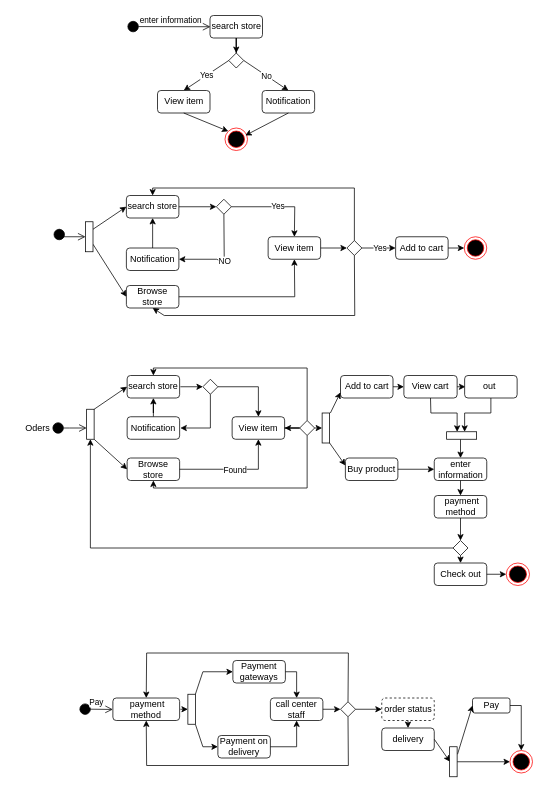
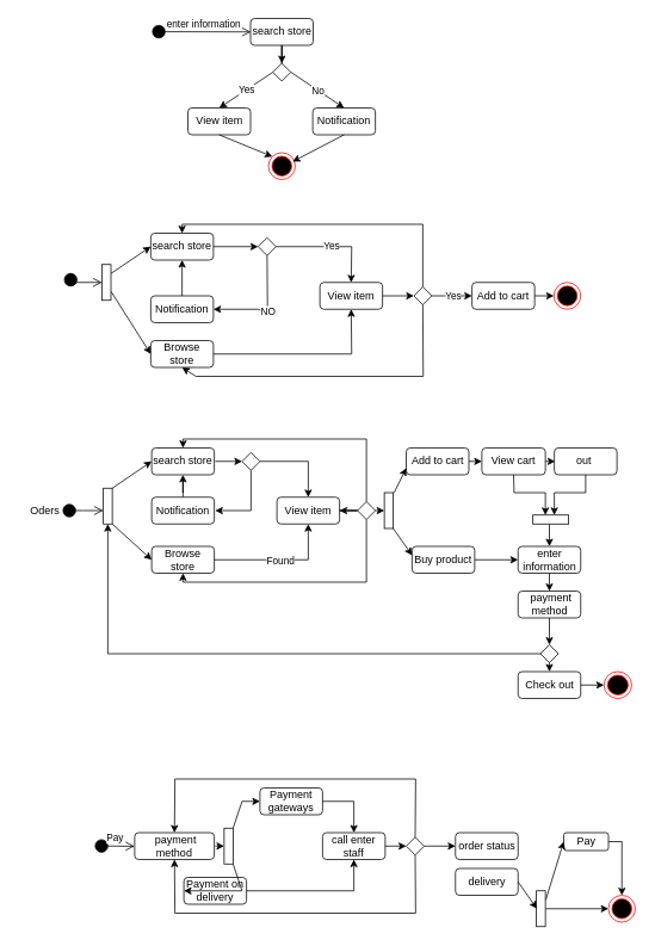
- <mxCell id="60" value="Payment gateways" style="rounded=1;whiteSpace=wrap;html=1;" vertex="1" parent="1"><mxGeometry x="310" y="880" width="70" height="30" as="geometry" /></mxCell>
+ <mxCell id="60" value="Payment gateways" style="rounded=1;whiteSpace=wrap;html=1;" vertex="1" parent="1"><mxGeometry x="290" y="880" width="70" height="30" as="geometry" /></mxCell>
- <mxCell id="64" value="call center staff" style="rounded=1;whiteSpace=wrap;html=1;" vertex="1" parent="1"><mxGeometry x="360" y="930" width="70" height="30" as="geometry" /></mxCell>
+ <mxCell id="64" value="call enter staff" style="rounded=1;whiteSpace=wrap;html=1;" vertex="1" parent="1"><mxGeometry x="360" y="930" width="70" height="30" as="geometry" /></mxCell>
- <mxCell id="71" value="order status" style="rounded=1;whiteSpace=wrap;html=1;dashed=1;" vertex="1" parent="1"><mxGeometry x="508.5" y="930" width="70" height="30" as="geometry" /></mxCell>
+ <mxCell id="71" value="order status" style="rounded=1;whiteSpace=wrap;html=1;" vertex="1" parent="1"><mxGeometry x="508.5" y="930" width="70" height="30" as="geometry" /></mxCell>
- <mxCell id="95" value="" style="endArrow=classic;html=1;rounded=0;exitX=0.5;exitY=1;exitDx=0;exitDy=0;entryX=0.5;entryY=0;entryDx=0;entryDy=0;" edge="1" parent="1" source="71" target="72"><mxGeometry width="50" height="50" relative="1" as="geometry"><mxPoint x="389.5" y="970" as="sourcePoint" /><mxPoint x="439.5" y="920" as="targetPoint" /></mxGeometry></mxCell>
- <mxCell id="61" value="Payment on delivery" style="rounded=1;whiteSpace=wrap;html=1;" vertex="1" parent="1"><mxGeometry x="290" y="980" width="70" height="30" as="geometry" /></mxCell>
+ <mxCell id="61" value="Payment on delivery" style="rounded=1;whiteSpace=wrap;html=1;" vertex="1" parent="1"><mxGeometry x="205" y="980" width="70" height="30" as="geometry" /></mxCell>
